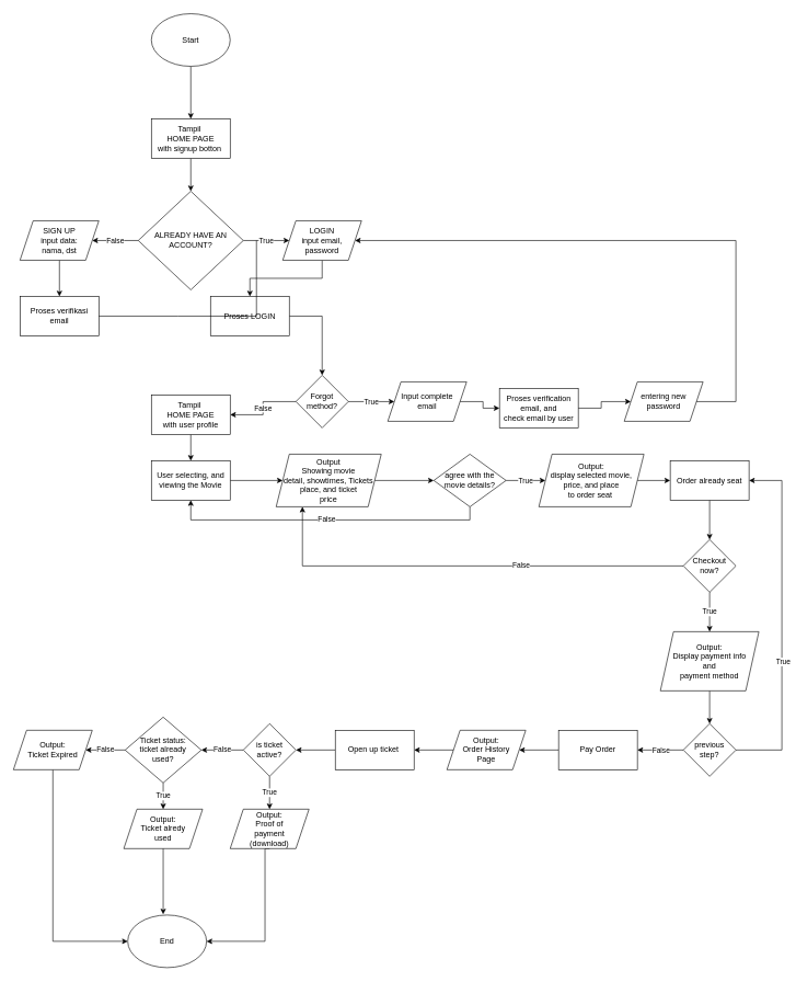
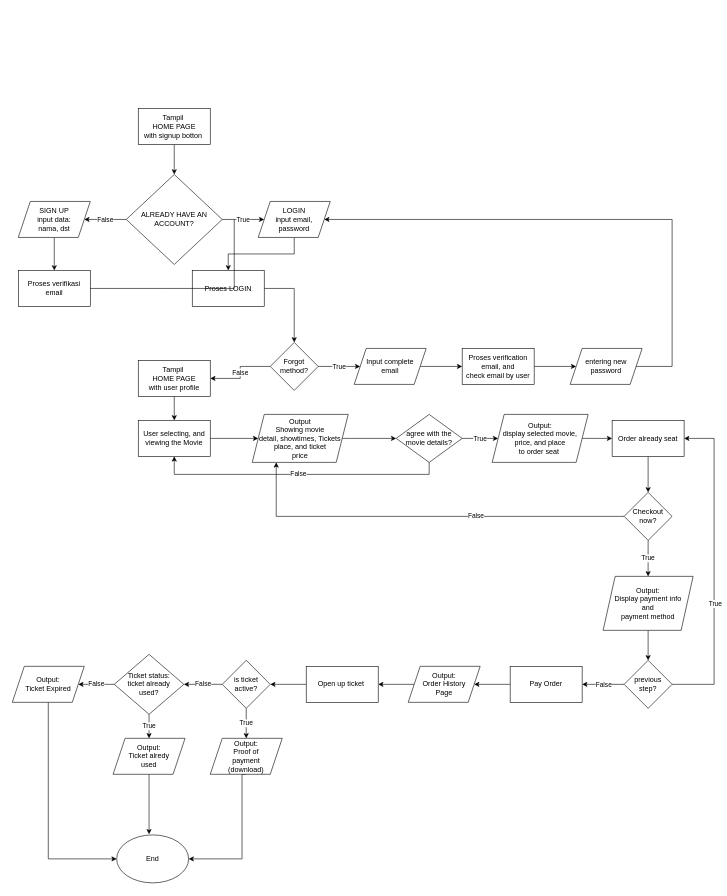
- <mxCell id="27" value="Start" style="ellipse;whiteSpace=wrap;html=1;" vertex="1" parent="1"><mxGeometry x="230" y="20" width="120" height="80" as="geometry" /></mxCell>
- <mxCell id="26" value="" style="edgeStyle=orthogonalEdgeStyle;rounded=0;orthogonalLoop=1;jettySize=auto;html=1;" edge="1" parent="1" source="27" target="25"><mxGeometry relative="1" as="geometry" /></mxCell>
- <mxCell id="17" value="Proses verification email, and&lt;br&gt;check email by user" style="rounded=0;whiteSpace=wrap;html=1;" vertex="1" parent="1"><mxGeometry x="760" y="590" width="120" height="60" as="geometry" /></mxCell>
+ <mxCell id="17" value="Proses verification email, and&lt;br&gt;check email by user" style="rounded=0;whiteSpace=wrap;html=1;" vertex="1" parent="1"><mxGeometry x="770" y="580" width="120" height="60" as="geometry" /></mxCell>
